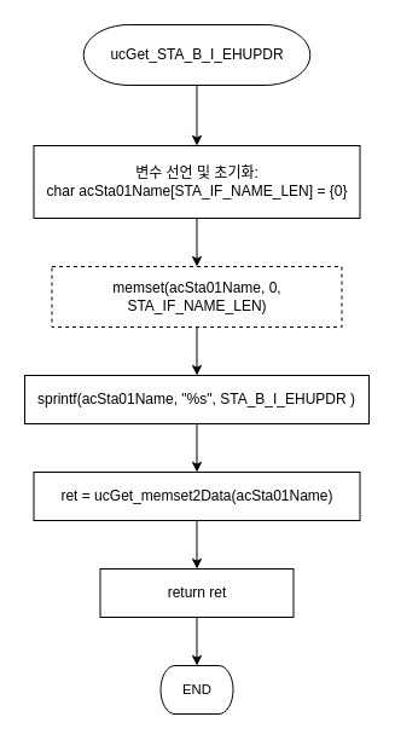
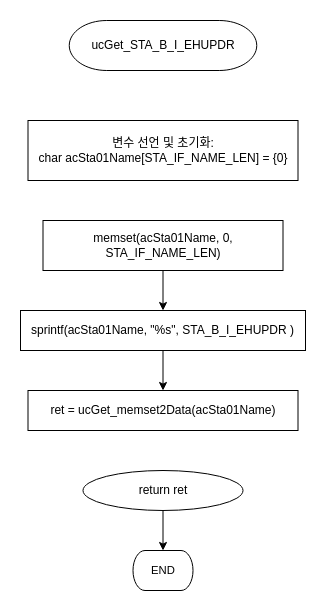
- <mxCell id="9" value="" style="endArrow=classic;html=1;rounded=0;exitX=0.5;exitY=1;exitDx=0;exitDy=0;exitPerimeter=0;entryX=0.5;entryY=0;entryDx=0;entryDy=0;" parent="1" source="2" target="3" edge="1"><mxGeometry width="50" height="50" relative="1" as="geometry"><mxPoint x="162.5" y="100" as="sourcePoint" /><mxPoint x="162.5" y="120" as="targetPoint" /></mxGeometry></mxCell>
- <mxCell id="10" value="" style="endArrow=classic;html=1;rounded=0;exitX=0.5;exitY=1;exitDx=0;exitDy=0;entryX=0.5;entryY=0;entryDx=0;entryDy=0;" parent="1" source="3" target="4" edge="1"><mxGeometry width="50" height="50" relative="1" as="geometry"><mxPoint x="162.5" y="190" as="sourcePoint" /><mxPoint x="162.5" y="220" as="targetPoint" /></mxGeometry></mxCell>
- <mxCell id="4" value="memset(acSta01Name, 0, STA_IF_NAME_LEN)" style="rounded=0;whiteSpace=wrap;html=1;strokeWidth=1;fontStyle=0;fillColor=none;strokeColor=#000000;dashed=1;" parent="1" vertex="1"><mxGeometry x="42.5" y="220" width="240" height="50" as="geometry" /></mxCell>
+ <mxCell id="4" value="memset(acSta01Name, 0, STA_IF_NAME_LEN)" style="rounded=0;whiteSpace=wrap;html=1;strokeWidth=1;fontStyle=0;fillColor=none;strokeColor=#000000;" parent="1" vertex="1"><mxGeometry x="42.5" y="220" width="240" height="50" as="geometry" /></mxCell>
- <mxCell id="13" value="" style="endArrow=classic;html=1;rounded=0;exitX=0.5;exitY=1;exitDx=0;exitDy=0;entryX=0.5;entryY=0;entryDx=0;entryDy=0;" parent="1" source="6" target="7" edge="1"><mxGeometry width="50" height="50" relative="1" as="geometry"><mxPoint x="162.5" y="490" as="sourcePoint" /><mxPoint x="162.5" y="520" as="targetPoint" /></mxGeometry></mxCell>
- <mxCell id="7" value="return ret" style="rounded=0;whiteSpace=wrap;html=1;strokeWidth=1;fontStyle=0;fillColor=none;strokeColor=#000000;" parent="1" vertex="1"><mxGeometry x="82.5" y="470" width="160" height="40" as="geometry" /></mxCell>
+ <mxCell id="7" value="return ret" style="ellipse;whiteSpace=wrap;html=1;strokeWidth=1;fontStyle=0;fillColor=none;strokeColor=#000000;" parent="1" vertex="1"><mxGeometry x="82.5" y="470" width="160" height="40" as="geometry" /></mxCell>
